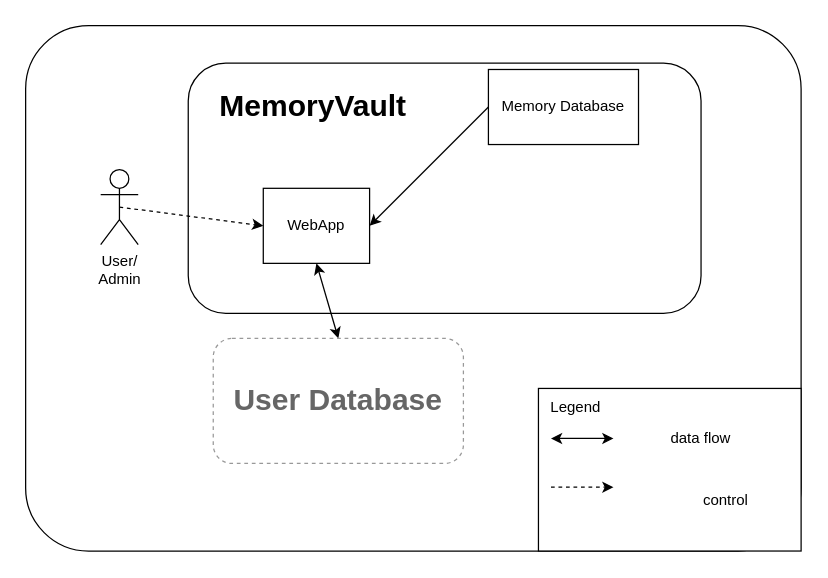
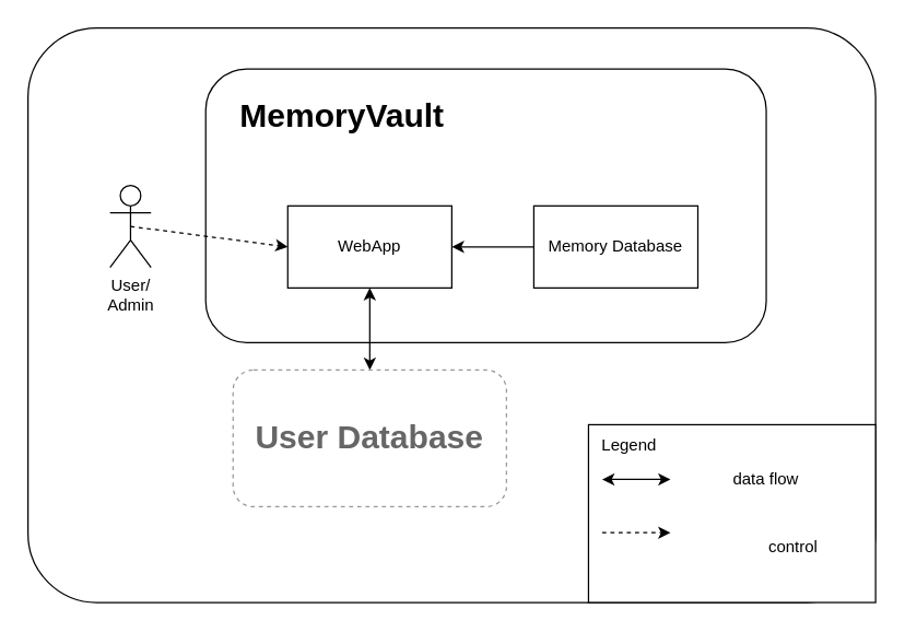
- <mxCell id="9" value="Memory Database" style="rounded=0;whiteSpace=wrap;html=1;" parent="1" vertex="1"><mxGeometry x="390" y="55" width="120" height="60" as="geometry" /></mxCell>
+ <mxCell id="9" value="Memory Database" style="rounded=0;whiteSpace=wrap;html=1;" parent="1" vertex="1"><mxGeometry x="390" y="150" width="120" height="60" as="geometry" /></mxCell>
- <mxCell id="8" value="WebApp" style="rounded=0;whiteSpace=wrap;html=1;" parent="1" vertex="1"><mxGeometry x="210" y="150" width="85" height="60" as="geometry" /></mxCell>
+ <mxCell id="8" value="WebApp" style="rounded=0;whiteSpace=wrap;html=1;" parent="1" vertex="1"><mxGeometry x="210" y="150" width="120" height="60" as="geometry" /></mxCell>
